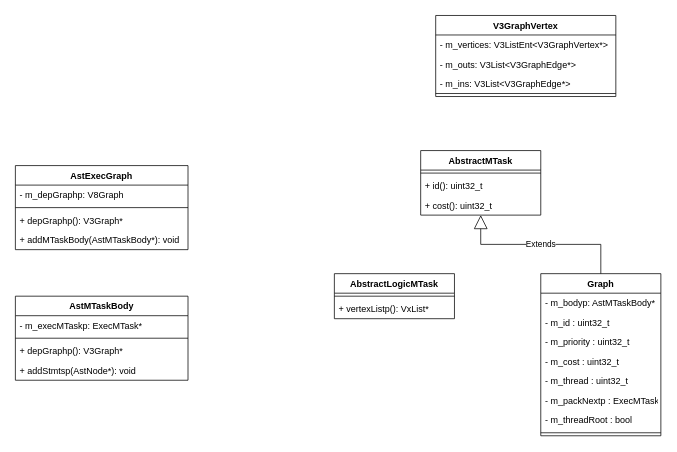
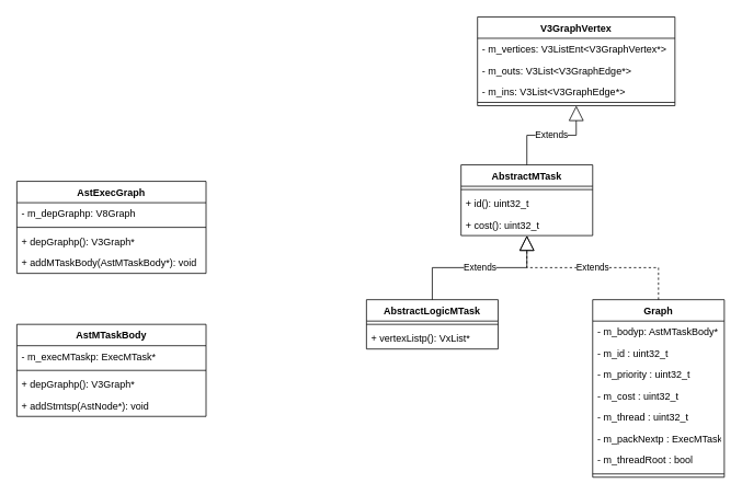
+ <mxCell id="21" value="Extends" style="endArrow=block;endSize=16;endFill=0;html=1;rounded=0;exitX=0.5;exitY=0;exitDx=0;exitDy=0;entryX=0.5;entryY=1;entryDx=0;entryDy=0;edgeStyle=orthogonalEdgeStyle;" edge="1" parent="1" source="17" target="12"><mxGeometry width="160" relative="1" as="geometry"><mxPoint x="730" y="220" as="sourcePoint" /><mxPoint x="890" y="220" as="targetPoint" /></mxGeometry></mxCell>
+ <mxCell id="25" value="Extends" style="endArrow=block;endSize=16;endFill=0;html=1;rounded=0;exitX=0.5;exitY=0;exitDx=0;exitDy=0;edgeStyle=orthogonalEdgeStyle;" edge="1" parent="1" source="22" target="17"><mxGeometry width="160" relative="1" as="geometry"><mxPoint x="644.08" y="211.032" as="sourcePoint" /><mxPoint x="710" y="138" as="targetPoint" /></mxGeometry></mxCell>
- <mxCell id="35" value="Extends" style="endArrow=block;endSize=16;endFill=0;html=1;rounded=0;exitX=0.5;exitY=0;exitDx=0;exitDy=0;edgeStyle=orthogonalEdgeStyle;" edge="1" parent="1" source="26" target="17"><mxGeometry width="160" relative="1" as="geometry"><mxPoint x="535" y="374" as="sourcePoint" /><mxPoint x="650" y="296" as="targetPoint" /></mxGeometry></mxCell>
+ <mxCell id="35" value="Extends" style="endArrow=block;endSize=16;endFill=0;html=1;rounded=0;exitX=0.5;exitY=0;exitDx=0;exitDy=0;edgeStyle=orthogonalEdgeStyle;dashed=1;" edge="1" parent="1" source="26" target="17"><mxGeometry width="160" relative="1" as="geometry"><mxPoint x="535" y="374" as="sourcePoint" /><mxPoint x="650" y="296" as="targetPoint" /></mxGeometry></mxCell>
